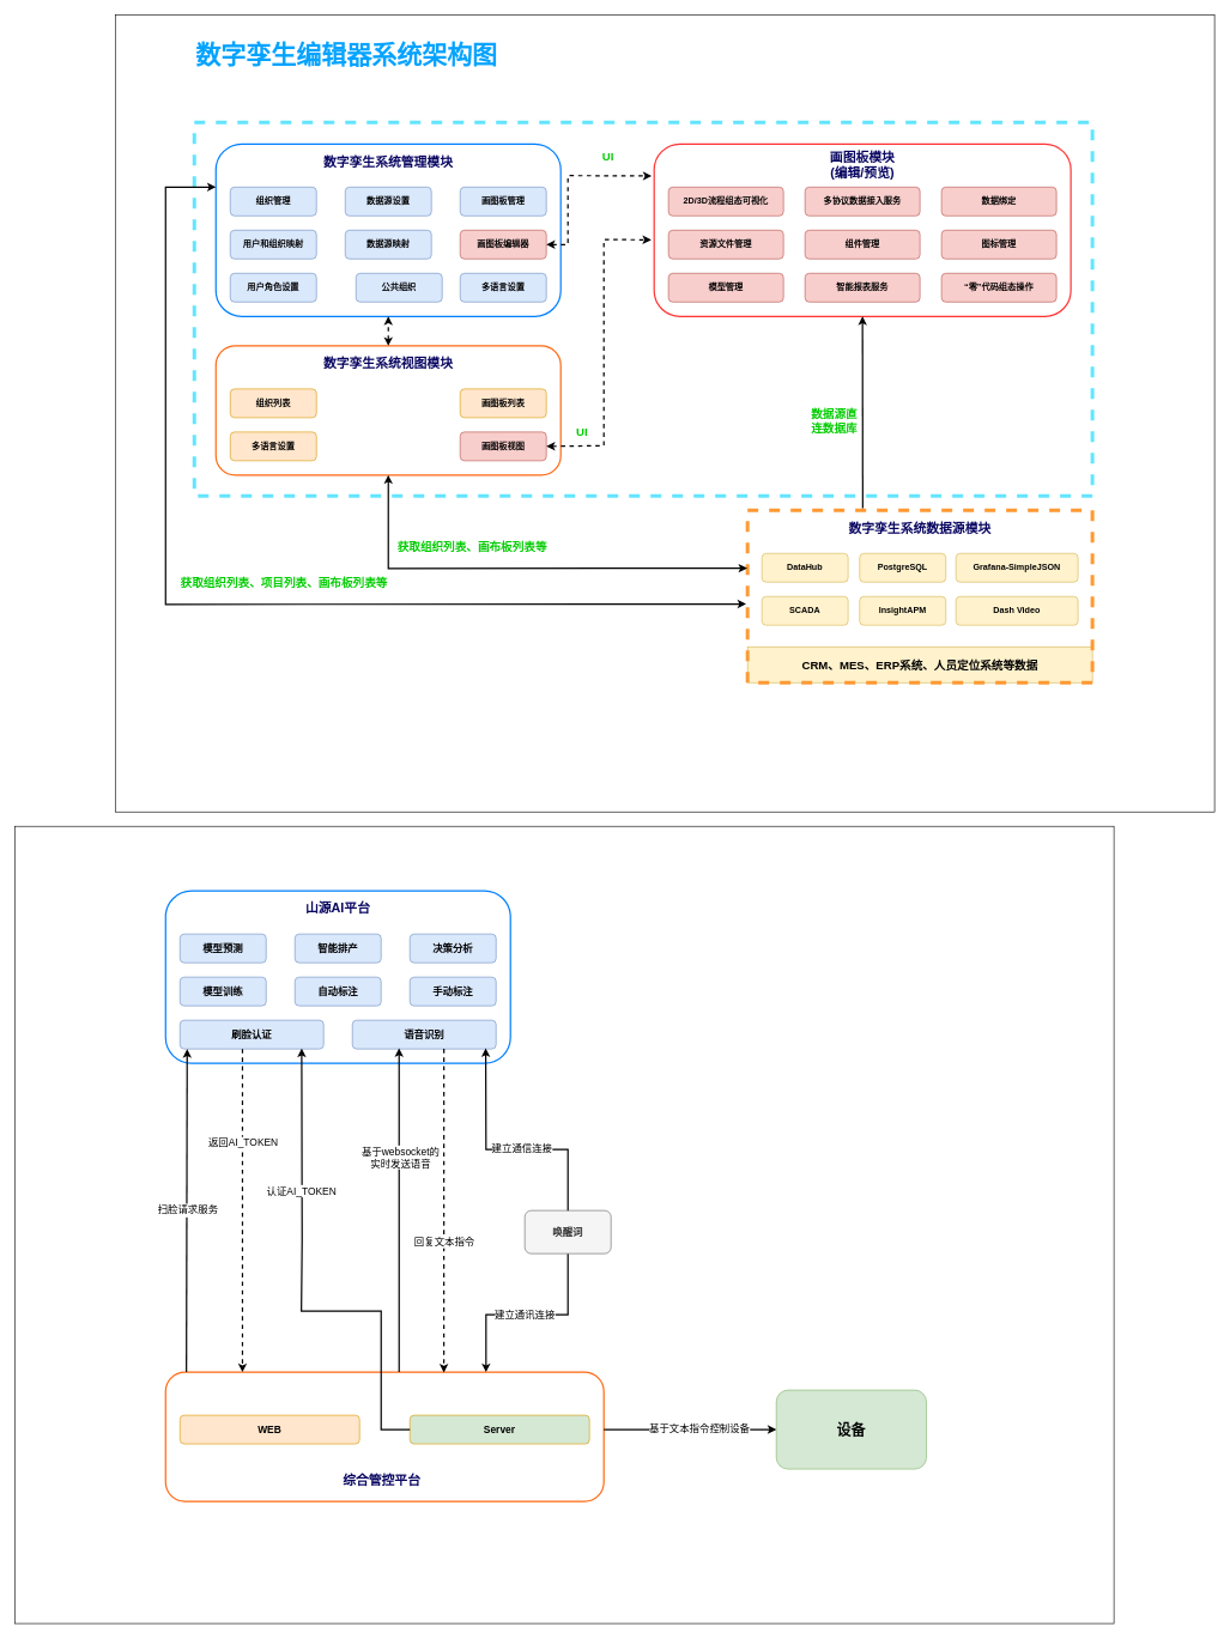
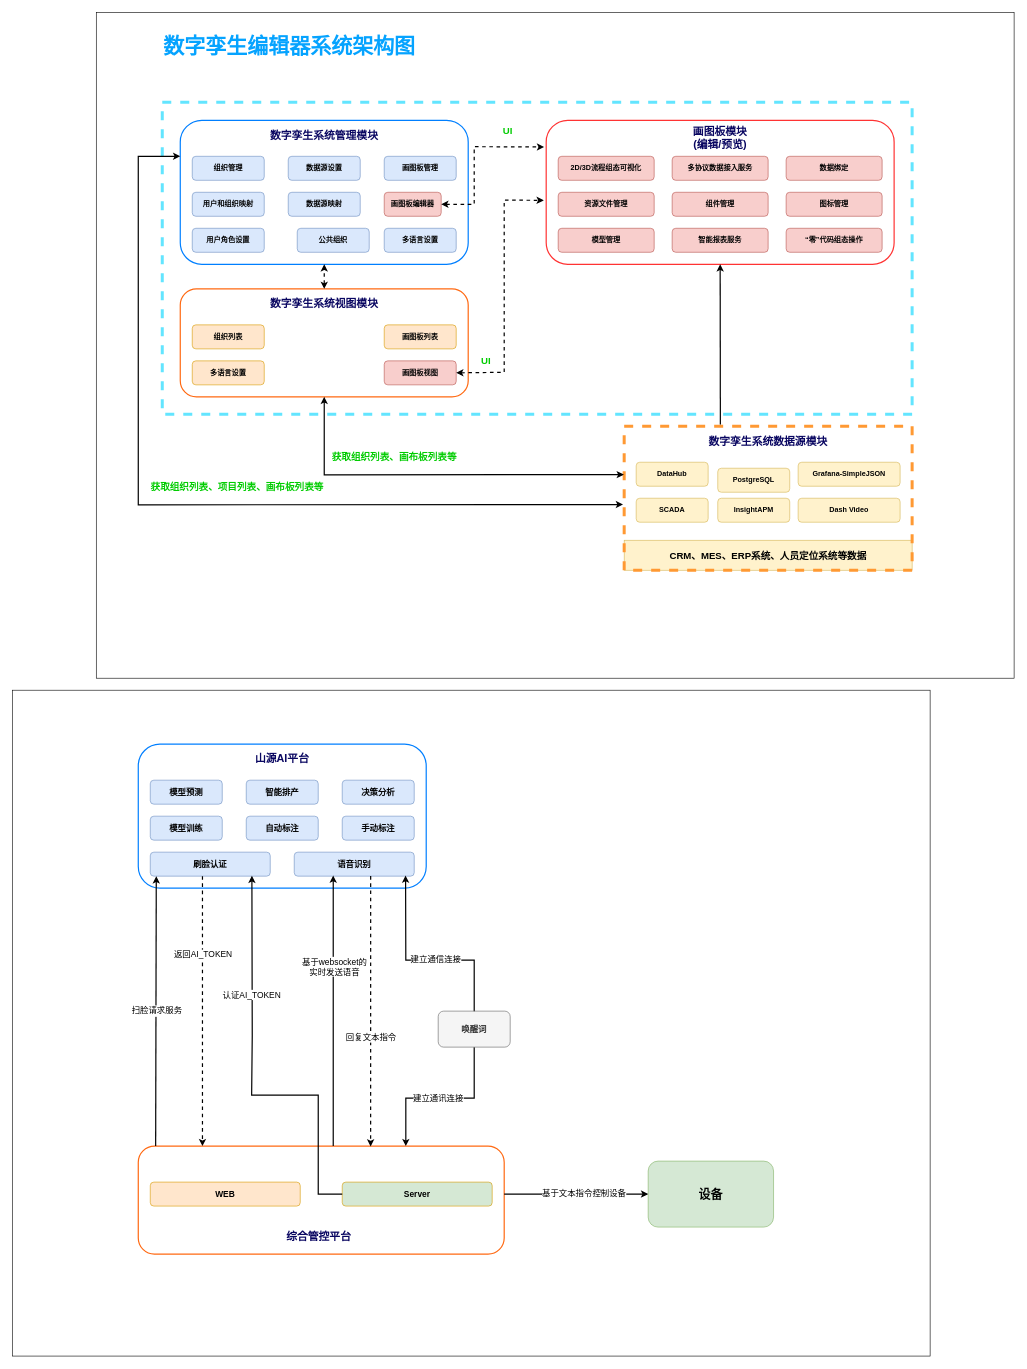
- <mxCell id="15" value="&lt;b&gt;画图板编辑器&lt;/b&gt;" style="rounded=1;whiteSpace=wrap;html=1;fontSize=12;glass=0;strokeWidth=1;shadow=0;fillColor=#f8cecc;strokeColor=#b85450;" parent="1" vertex="1"><mxGeometry x="640" y="320" width="120" height="40" as="geometry" /></mxCell>
+ <mxCell id="15" value="&lt;b&gt;画图板编辑器&lt;/b&gt;" style="rounded=1;whiteSpace=wrap;html=1;fontSize=12;glass=0;strokeWidth=1;shadow=0;fillColor=#f8cecc;strokeColor=#b85450;" parent="1" vertex="1"><mxGeometry x="640" y="320" width="95" height="40" as="geometry" /></mxCell>
- <mxCell id="40" value="&lt;b&gt;&lt;font style=&quot;font-size: 16px;&quot; color=&quot;#00cc00&quot;&gt;数据源直连数据库&lt;/font&gt;&lt;/b&gt;" style="text;html=1;strokeColor=none;fillColor=none;align=center;verticalAlign=middle;whiteSpace=wrap;rounded=0;" parent="1" vertex="1"><mxGeometry x="1126" y="535" width="70" height="100" as="geometry" /></mxCell>
- <mxCell id="33" value="&lt;b&gt;PostgreSQL&lt;/b&gt;" style="rounded=1;whiteSpace=wrap;html=1;fontSize=12;glass=0;strokeWidth=1;shadow=0;fillColor=#fff2cc;strokeColor=#d6b656;" parent="1" vertex="1"><mxGeometry x="1196" y="770" width="120" height="40" as="geometry" /></mxCell>
+ <mxCell id="33" value="&lt;b&gt;PostgreSQL&lt;/b&gt;" style="rounded=1;whiteSpace=wrap;html=1;fontSize=12;glass=0;strokeWidth=1;shadow=0;fillColor=#fff2cc;strokeColor=#d6b656;" parent="1" vertex="1"><mxGeometry x="1196" y="780" width="120" height="40" as="geometry" /></mxCell>
